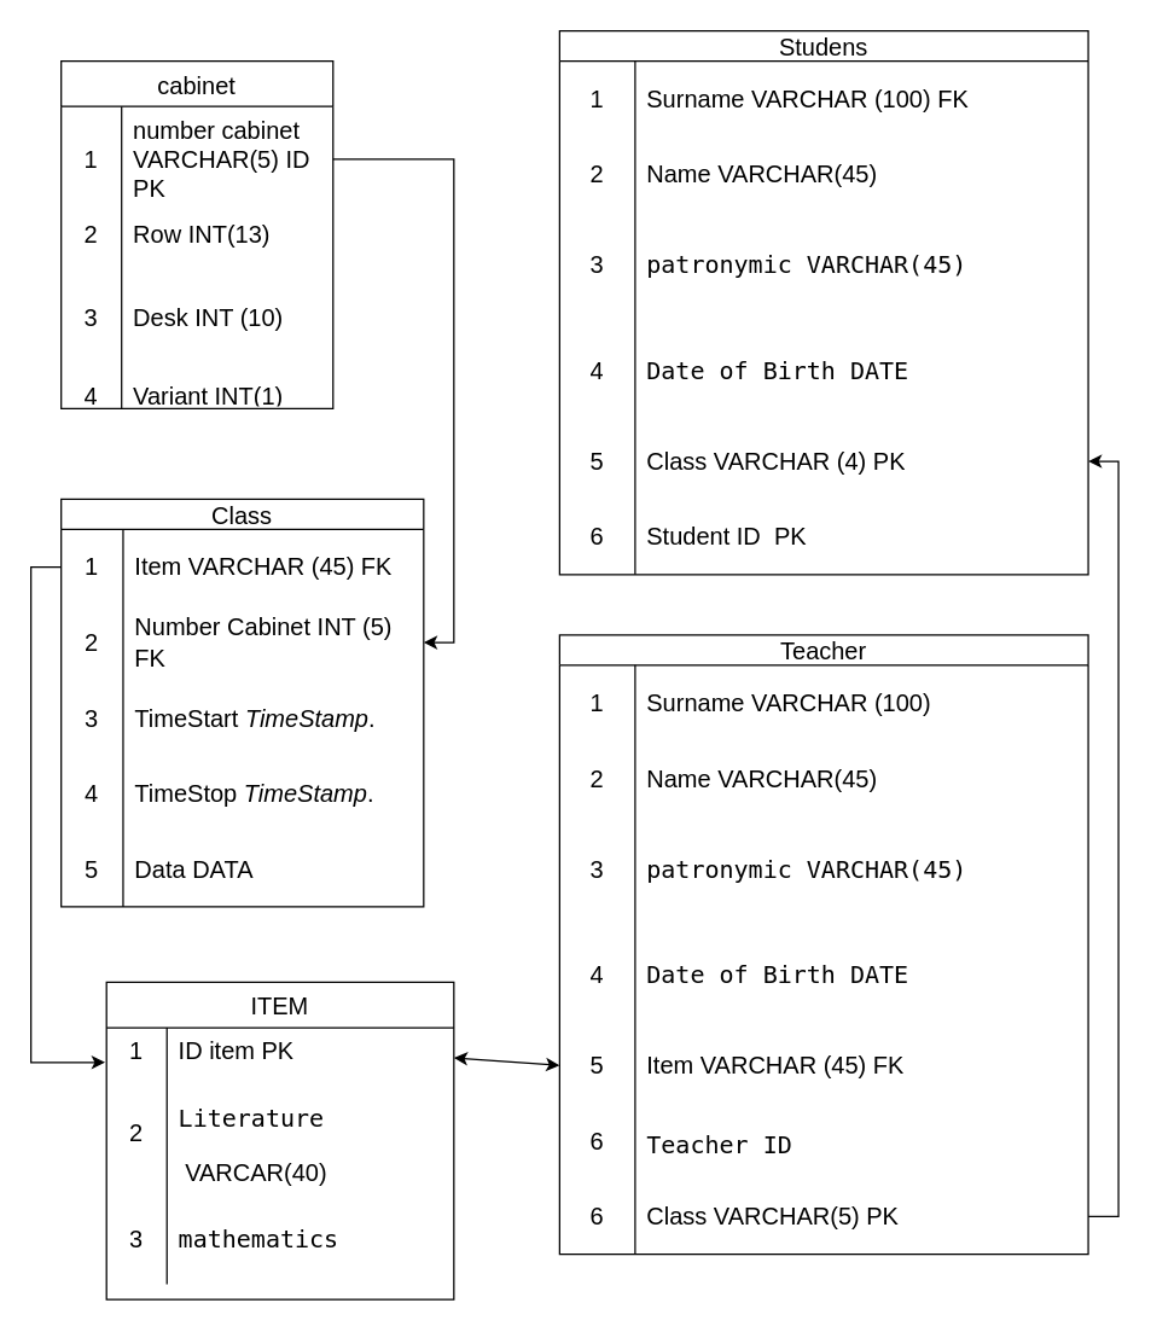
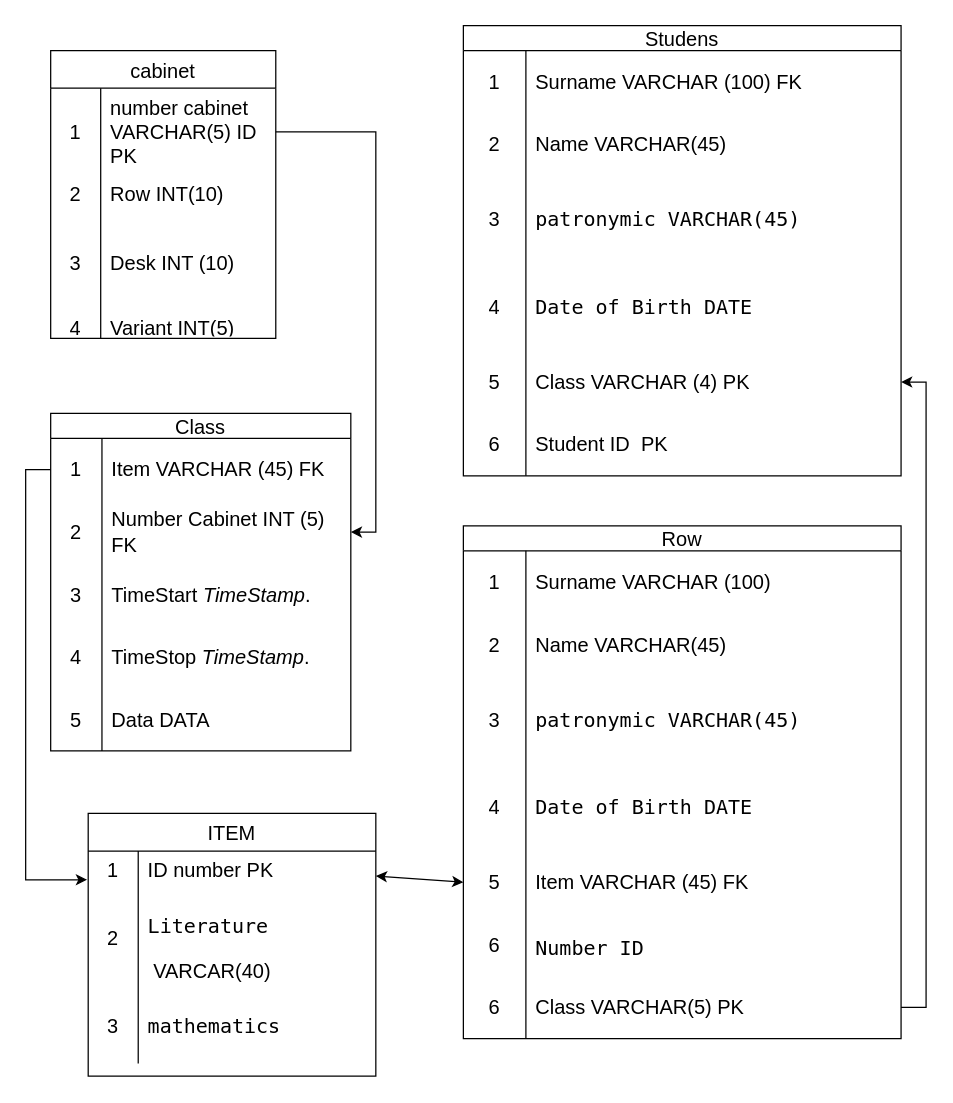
- <mxCell id="8" value="Row INT(13)" style="shape=partialRectangle;html=1;whiteSpace=wrap;connectable=0;fillColor=none;top=0;left=0;bottom=0;right=0;align=left;spacingLeft=6;overflow=hidden;strokeColor=inherit;fontSize=16;" vertex="1" parent="6"><mxGeometry x="40" width="140" height="30" as="geometry"><mxRectangle width="140" height="30" as="alternateBounds" /></mxGeometry></mxCell>
+ <mxCell id="8" value="Row INT(10)" style="shape=partialRectangle;html=1;whiteSpace=wrap;connectable=0;fillColor=none;top=0;left=0;bottom=0;right=0;align=left;spacingLeft=6;overflow=hidden;strokeColor=inherit;fontSize=16;" vertex="1" parent="6"><mxGeometry x="40" width="140" height="30" as="geometry"><mxRectangle width="140" height="30" as="alternateBounds" /></mxGeometry></mxCell>
- <mxCell id="14" value="Variant INT(1)" style="shape=partialRectangle;html=1;whiteSpace=wrap;connectable=0;fillColor=none;top=0;left=0;bottom=0;right=0;align=left;spacingLeft=6;overflow=hidden;strokeColor=inherit;fontSize=16;" vertex="1" parent="12"><mxGeometry x="40" width="140" height="20" as="geometry"><mxRectangle width="140" height="20" as="alternateBounds" /></mxGeometry></mxCell>
+ <mxCell id="14" value="Variant INT(5)" style="shape=partialRectangle;html=1;whiteSpace=wrap;connectable=0;fillColor=none;top=0;left=0;bottom=0;right=0;align=left;spacingLeft=6;overflow=hidden;strokeColor=inherit;fontSize=16;" vertex="1" parent="12"><mxGeometry x="40" width="140" height="20" as="geometry"><mxRectangle width="140" height="20" as="alternateBounds" /></mxGeometry></mxCell>
- <mxCell id="61" value="Teacher" style="shape=table;startSize=20;container=1;collapsible=0;childLayout=tableLayout;fixedRows=1;rowLines=0;fontStyle=0;strokeColor=default;fontSize=16;" vertex="1" parent="1"><mxGeometry x="370" y="420" width="350" height="410" as="geometry" /></mxCell>
+ <mxCell id="61" value="Row" style="shape=table;startSize=20;container=1;collapsible=0;childLayout=tableLayout;fixedRows=1;rowLines=0;fontStyle=0;strokeColor=default;fontSize=16;" vertex="1" parent="1"><mxGeometry x="370" y="420" width="350" height="410" as="geometry" /></mxCell>
- <mxCell id="35" value="ID item PK" style="shape=partialRectangle;html=1;whiteSpace=wrap;connectable=0;fillColor=none;top=0;left=0;bottom=0;right=0;align=left;spacingLeft=6;overflow=hidden;strokeColor=inherit;fontSize=16;" vertex="1" parent="33"><mxGeometry x="40" width="190" height="30" as="geometry"><mxRectangle width="190" height="30" as="alternateBounds" /></mxGeometry></mxCell>
+ <mxCell id="35" value="ID number PK" style="shape=partialRectangle;html=1;whiteSpace=wrap;connectable=0;fillColor=none;top=0;left=0;bottom=0;right=0;align=left;spacingLeft=6;overflow=hidden;strokeColor=inherit;fontSize=16;" vertex="1" parent="33"><mxGeometry x="40" width="190" height="30" as="geometry"><mxRectangle width="190" height="30" as="alternateBounds" /></mxGeometry></mxCell>
- <mxCell id="79" value="&lt;pre dir=&quot;ltr&quot; style=&quot;text-align:left&quot; id=&quot;tw-target-text&quot; data-placeholder=&quot;Перевод&quot; class=&quot;tw-data-text tw-text-large tw-ta&quot;&gt;Teacher&amp;nbsp;ID&lt;/pre&gt;" style="shape=partialRectangle;html=1;whiteSpace=wrap;connectable=0;fillColor=none;top=0;left=0;bottom=0;right=0;align=left;spacingLeft=6;overflow=hidden;strokeColor=inherit;fontSize=16;" vertex="1" parent="77"><mxGeometry x="50" width="300" height="50" as="geometry"><mxRectangle width="300" height="50" as="alternateBounds" /></mxGeometry></mxCell>
+ <mxCell id="79" value="&lt;pre dir=&quot;ltr&quot; style=&quot;text-align:left&quot; id=&quot;tw-target-text&quot; data-placeholder=&quot;Перевод&quot; class=&quot;tw-data-text tw-text-large tw-ta&quot;&gt;Number&amp;nbsp;ID&lt;/pre&gt;" style="shape=partialRectangle;html=1;whiteSpace=wrap;connectable=0;fillColor=none;top=0;left=0;bottom=0;right=0;align=left;spacingLeft=6;overflow=hidden;strokeColor=inherit;fontSize=16;" vertex="1" parent="77"><mxGeometry x="50" width="300" height="50" as="geometry"><mxRectangle width="300" height="50" as="alternateBounds" /></mxGeometry></mxCell>
